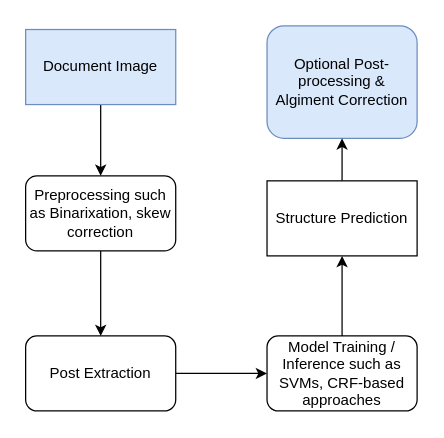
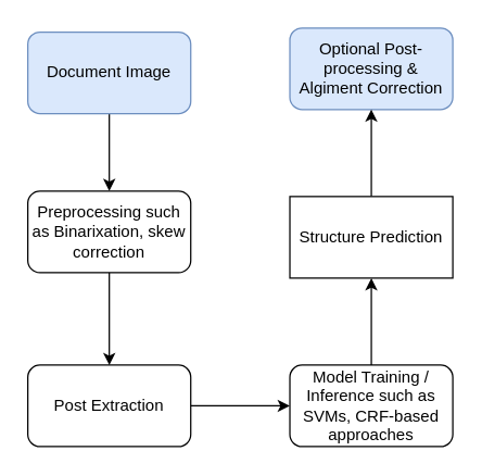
- <mxCell id="3" value="Document Image" style="whiteSpace=wrap;html=1;fillColor=#dae8fc;strokeColor=#6c8ebf;rounded=0;" vertex="1" parent="1"><mxGeometry x="20" y="23" width="120" height="60" as="geometry" /></mxCell>
+ <mxCell id="3" value="Document Image" style="rounded=1;whiteSpace=wrap;html=1;fillColor=#dae8fc;strokeColor=#6c8ebf;" vertex="1" parent="1"><mxGeometry x="20" y="23" width="120" height="60" as="geometry" /></mxCell>
- <mxCell id="8" value="Optional Post-processing &amp;amp; Algiment Correction" style="rounded=1;whiteSpace=wrap;html=1;fillColor=#dae8fc;strokeColor=#6c8ebf;" vertex="1" parent="1"><mxGeometry x="213" y="20" width="120" height="90" as="geometry" /></mxCell>
+ <mxCell id="8" value="Optional Post-processing &amp;amp; Algiment Correction" style="rounded=1;whiteSpace=wrap;html=1;fillColor=#dae8fc;strokeColor=#6c8ebf;" vertex="1" parent="1"><mxGeometry x="213" y="20" width="120" height="60" as="geometry" /></mxCell>
